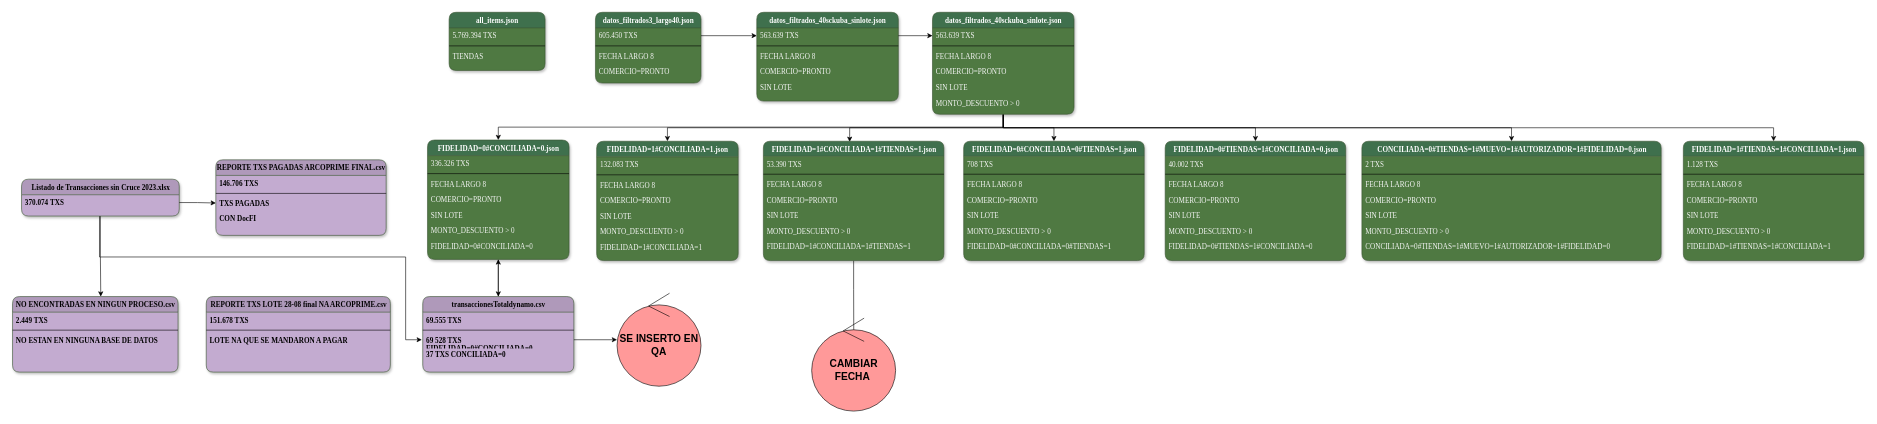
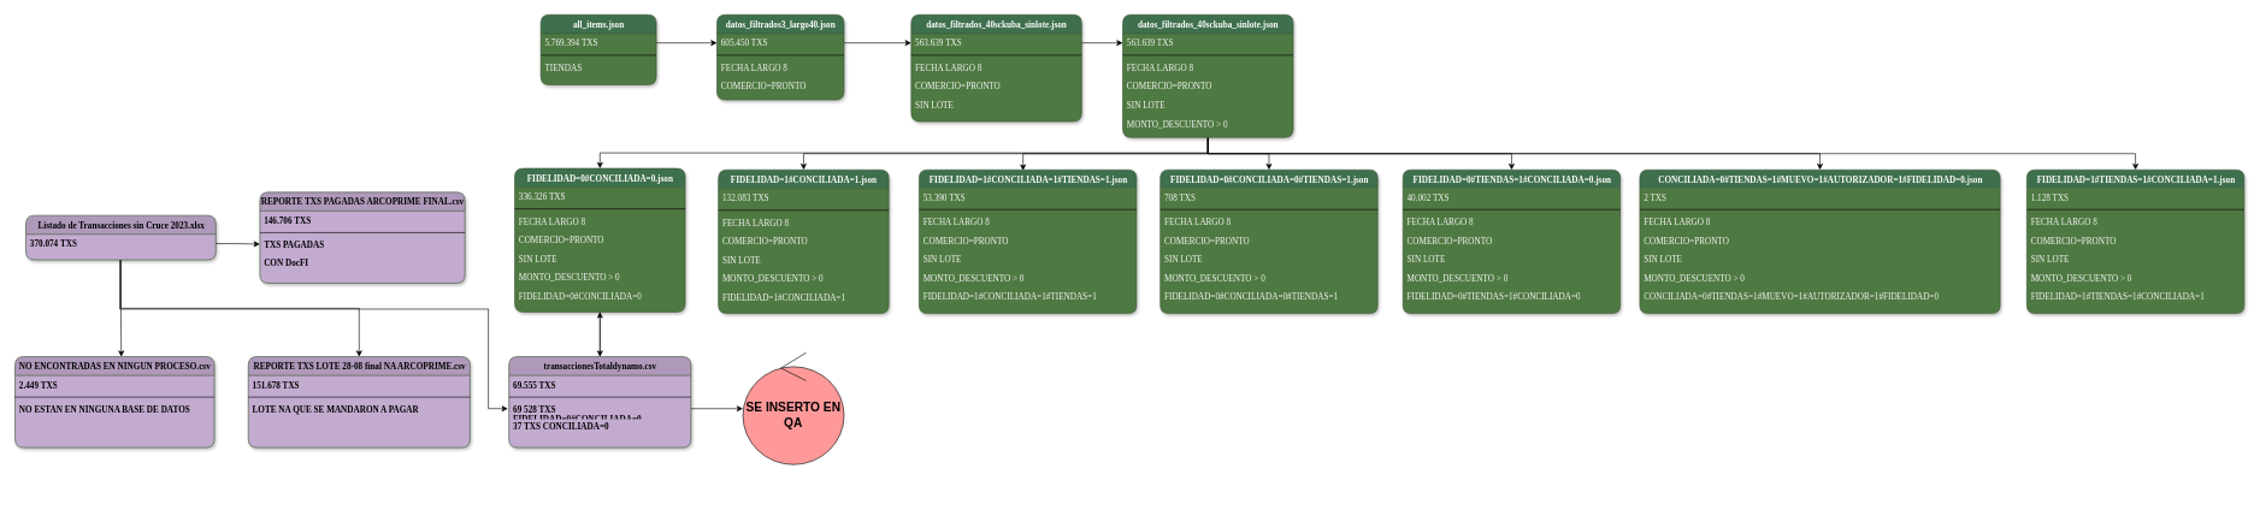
+ <mxCell id="17" style="edgeStyle=orthogonalEdgeStyle;rounded=0;orthogonalLoop=1;jettySize=auto;html=1;exitX=1;exitY=0.5;exitDx=0;exitDy=0;entryX=0;entryY=0.5;entryDx=0;entryDy=0;" parent="1" source="8" target="3" edge="1"><mxGeometry relative="1" as="geometry" /></mxCell>
+ <mxCell id="99" style="edgeStyle=orthogonalEdgeStyle;rounded=0;orthogonalLoop=1;jettySize=auto;html=1;exitX=0.5;exitY=1;exitDx=0;exitDy=0;entryX=0.5;entryY=0;entryDx=0;entryDy=0;" parent="1" source="101" target="103" edge="1"><mxGeometry relative="1" as="geometry" /></mxCell>
- <mxCell id="51" style="edgeStyle=orthogonalEdgeStyle;rounded=0;orthogonalLoop=1;jettySize=auto;html=1;exitX=0.5;exitY=1;exitDx=0;exitDy=0;entryX=0.502;entryY=0.334;entryDx=0;entryDy=0;entryPerimeter=0;" edge="1" parent="1" source="52" target="120"><mxGeometry relative="1" as="geometry" /></mxCell>
- <mxCell id="120" value="&lt;span style=&quot;font-size: 17px;&quot;&gt;&lt;b&gt;CAMBIAR FECHA&amp;nbsp;&lt;/b&gt;&lt;/span&gt;" style="ellipse;shape=umlControl;whiteSpace=wrap;html=1;fillColor=#FF9999;" vertex="1" parent="1"><mxGeometry x="1352.5" y="530" width="140" height="155" as="geometry" /></mxCell>
